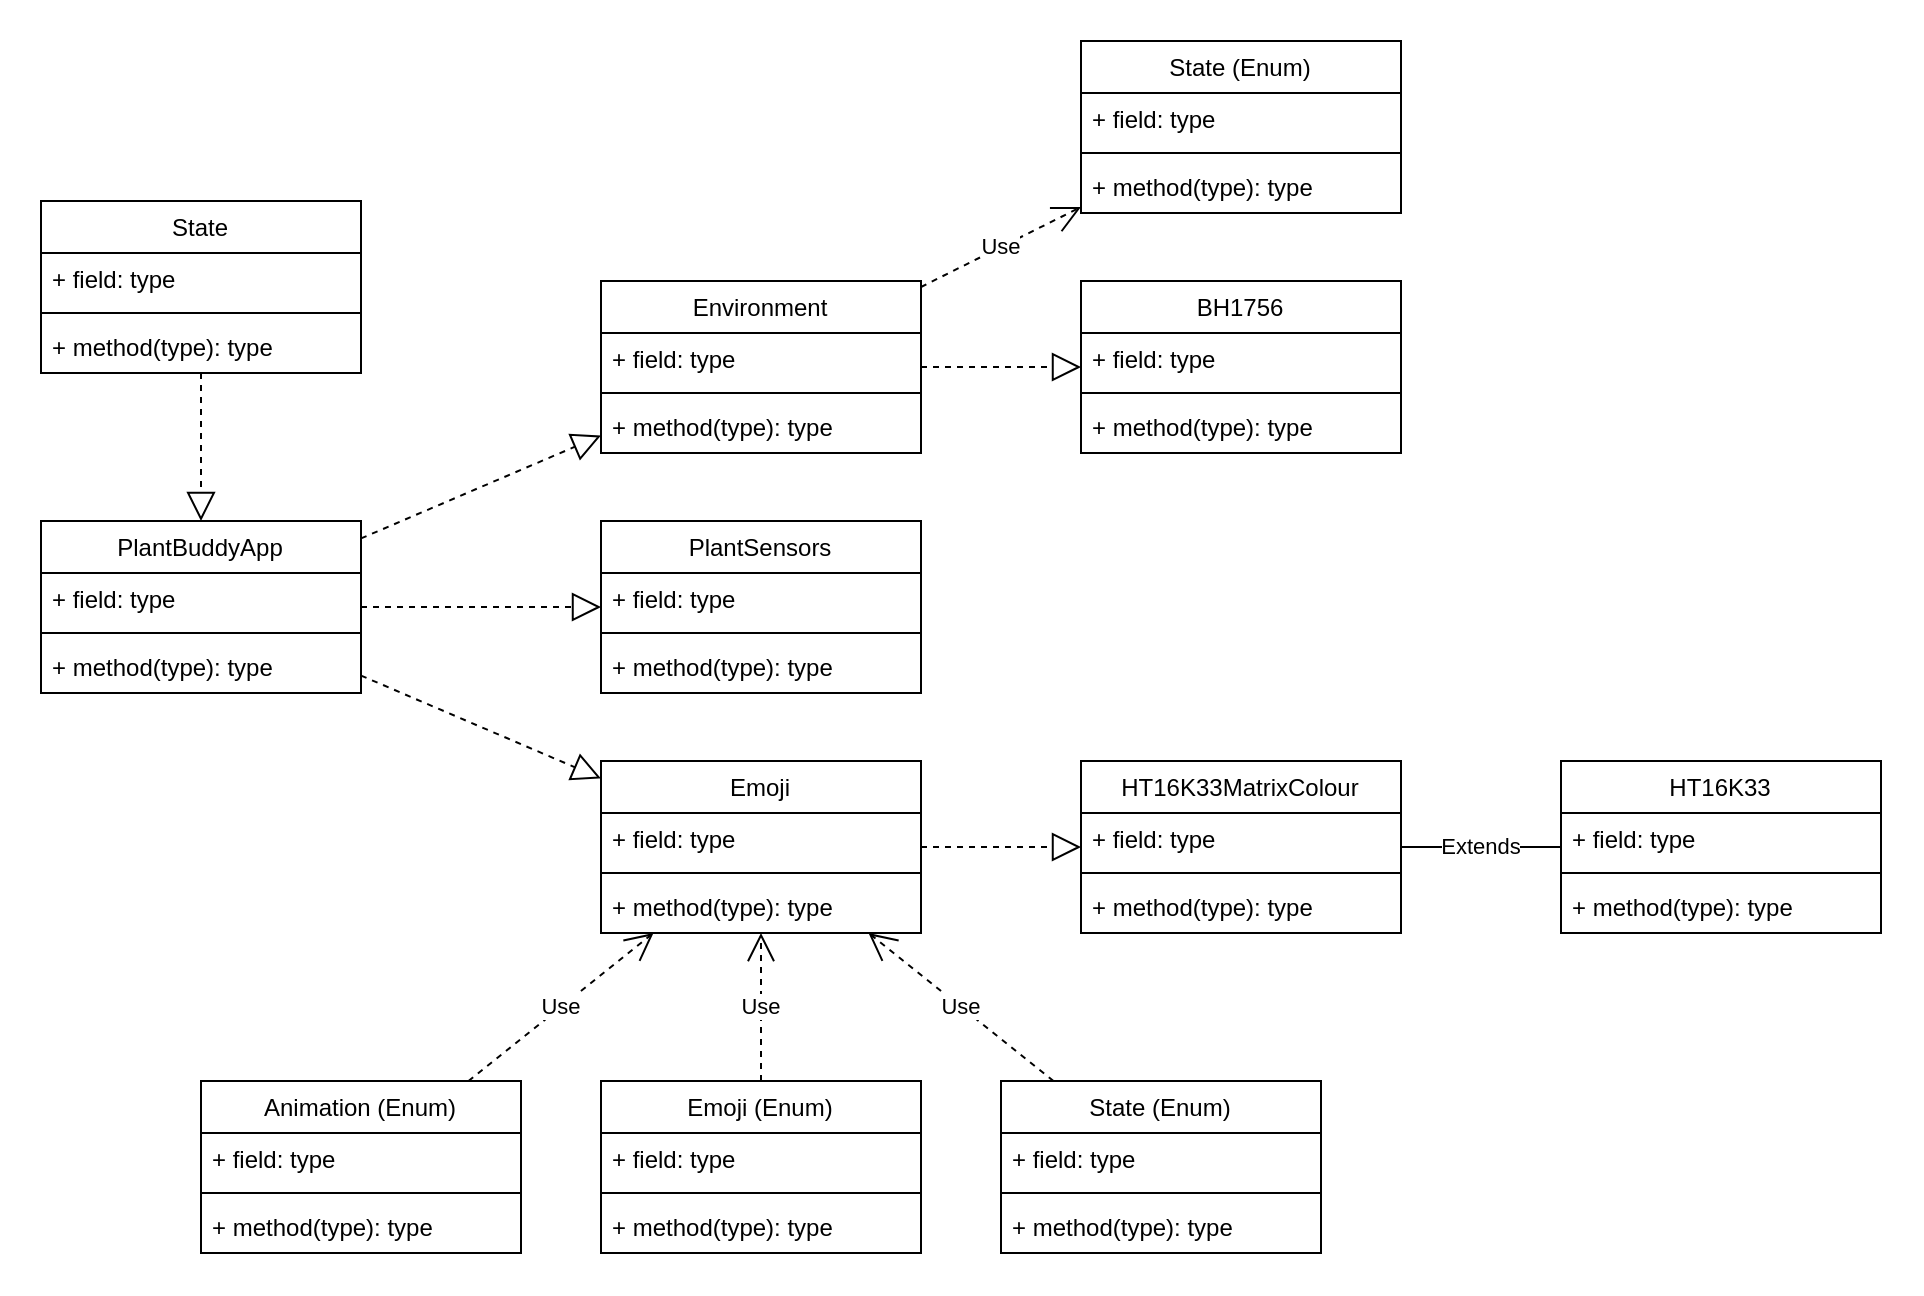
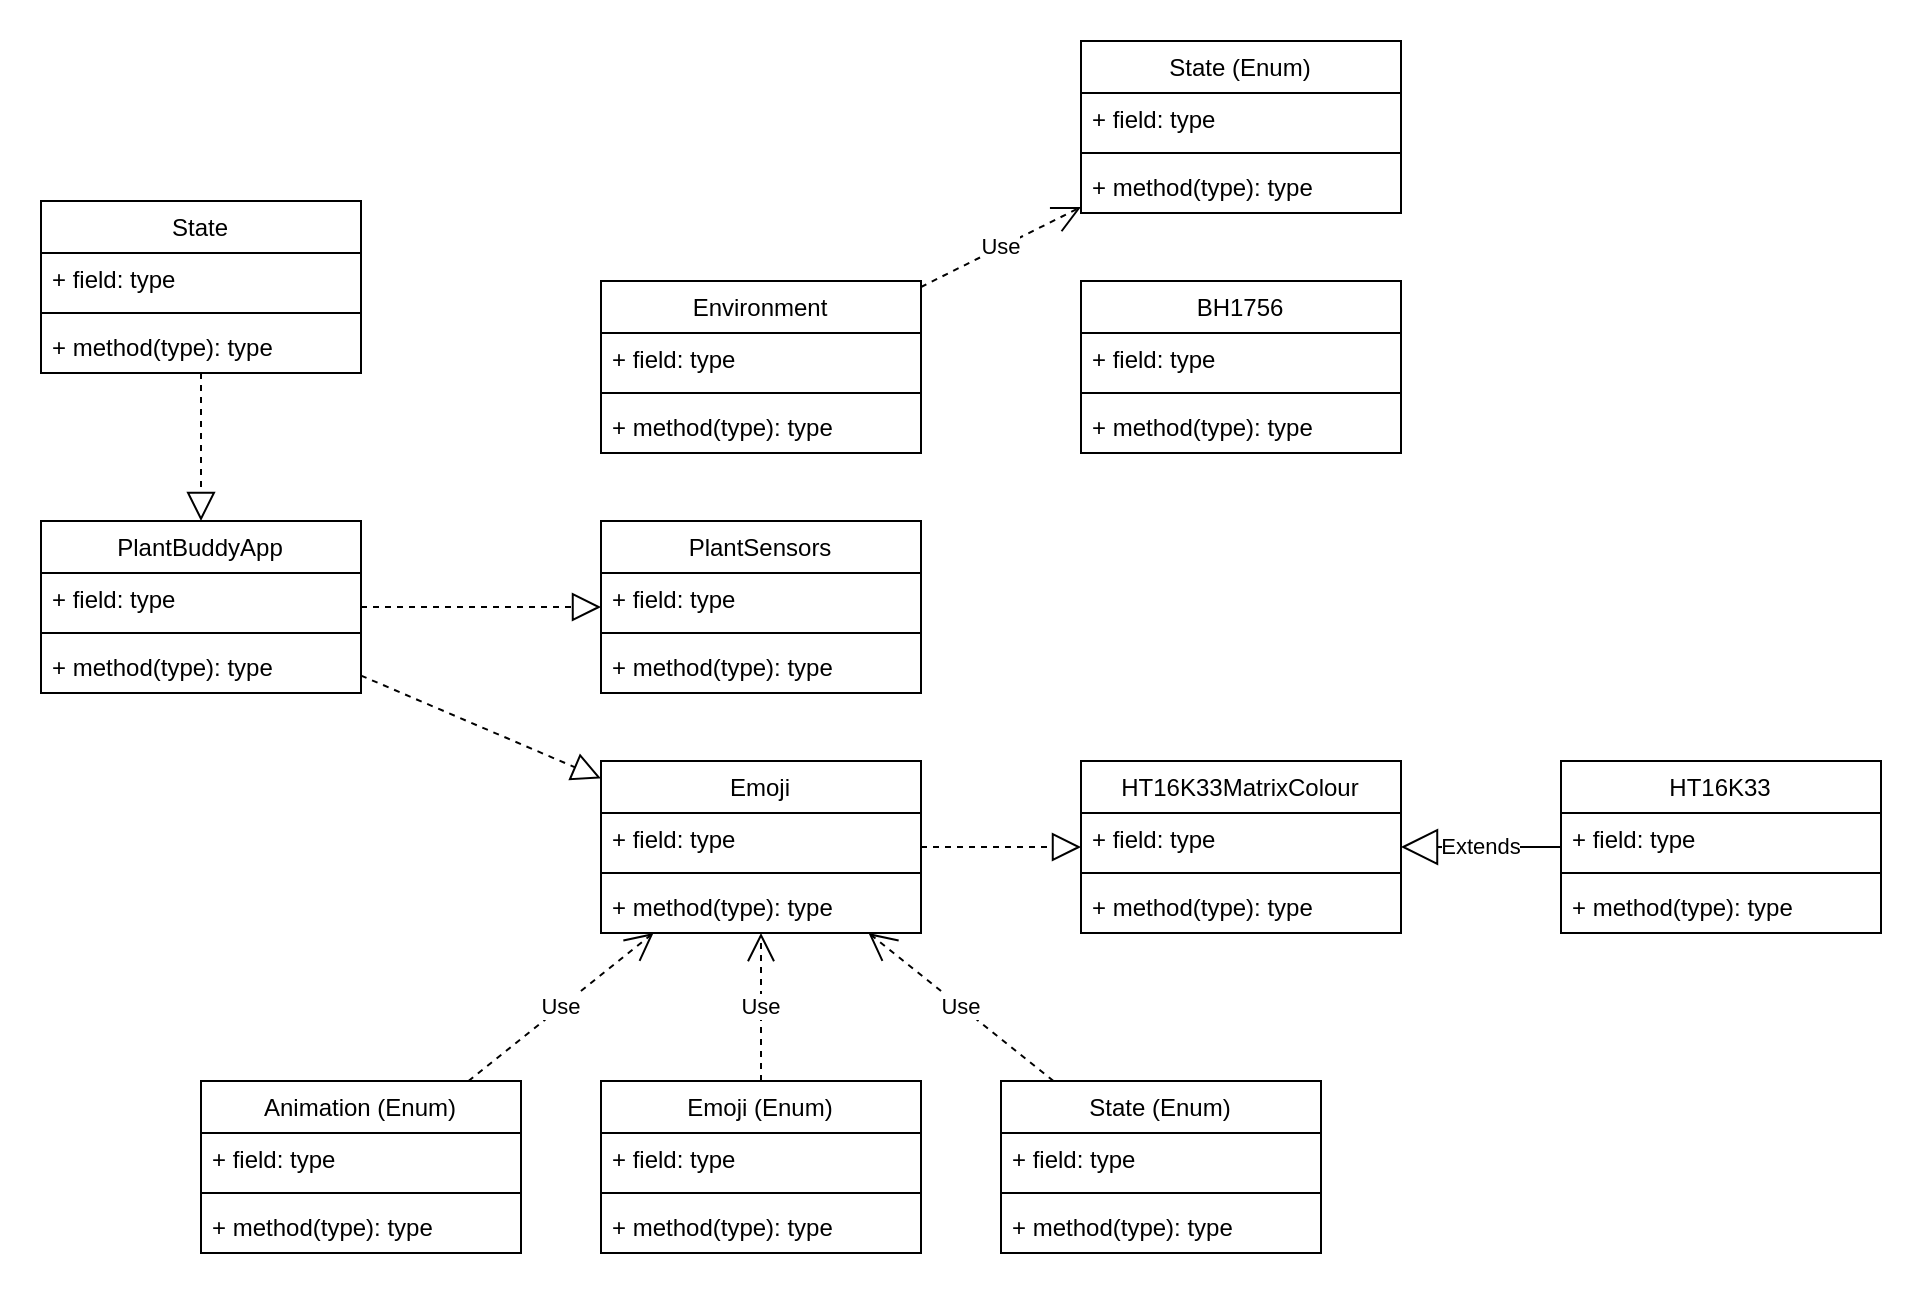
- <mxCell id="53" value="" style="endArrow=block;dashed=1;endFill=0;endSize=12;html=1;rounded=0;" edge="1" parent="1" source="26" target="2"><mxGeometry width="160" relative="1" as="geometry"><mxPoint x="470" y="353" as="sourcePoint" /><mxPoint x="550" y="353" as="targetPoint" /></mxGeometry></mxCell>
- <mxCell id="54" value="" style="endArrow=block;dashed=1;endFill=0;endSize=12;html=1;rounded=0;" edge="1" parent="1" source="43" target="26"><mxGeometry width="160" relative="1" as="geometry"><mxPoint x="470" y="193" as="sourcePoint" /><mxPoint x="550" y="193" as="targetPoint" /></mxGeometry></mxCell>
- <mxCell id="42" value="Extends" style="endArrow=none;endSize=16;endFill=0;html=1;rounded=0;" edge="1" parent="1" source="34" target="38"><mxGeometry width="160" relative="1" as="geometry"><mxPoint x="200" y="830" as="sourcePoint" /><mxPoint x="360" y="830" as="targetPoint" /></mxGeometry></mxCell>
+ <mxCell id="42" value="Extends" style="endArrow=block;endSize=16;endFill=0;html=1;rounded=0;" edge="1" parent="1" source="34" target="38"><mxGeometry width="160" relative="1" as="geometry"><mxPoint x="200" y="830" as="sourcePoint" /><mxPoint x="360" y="830" as="targetPoint" /></mxGeometry></mxCell>
